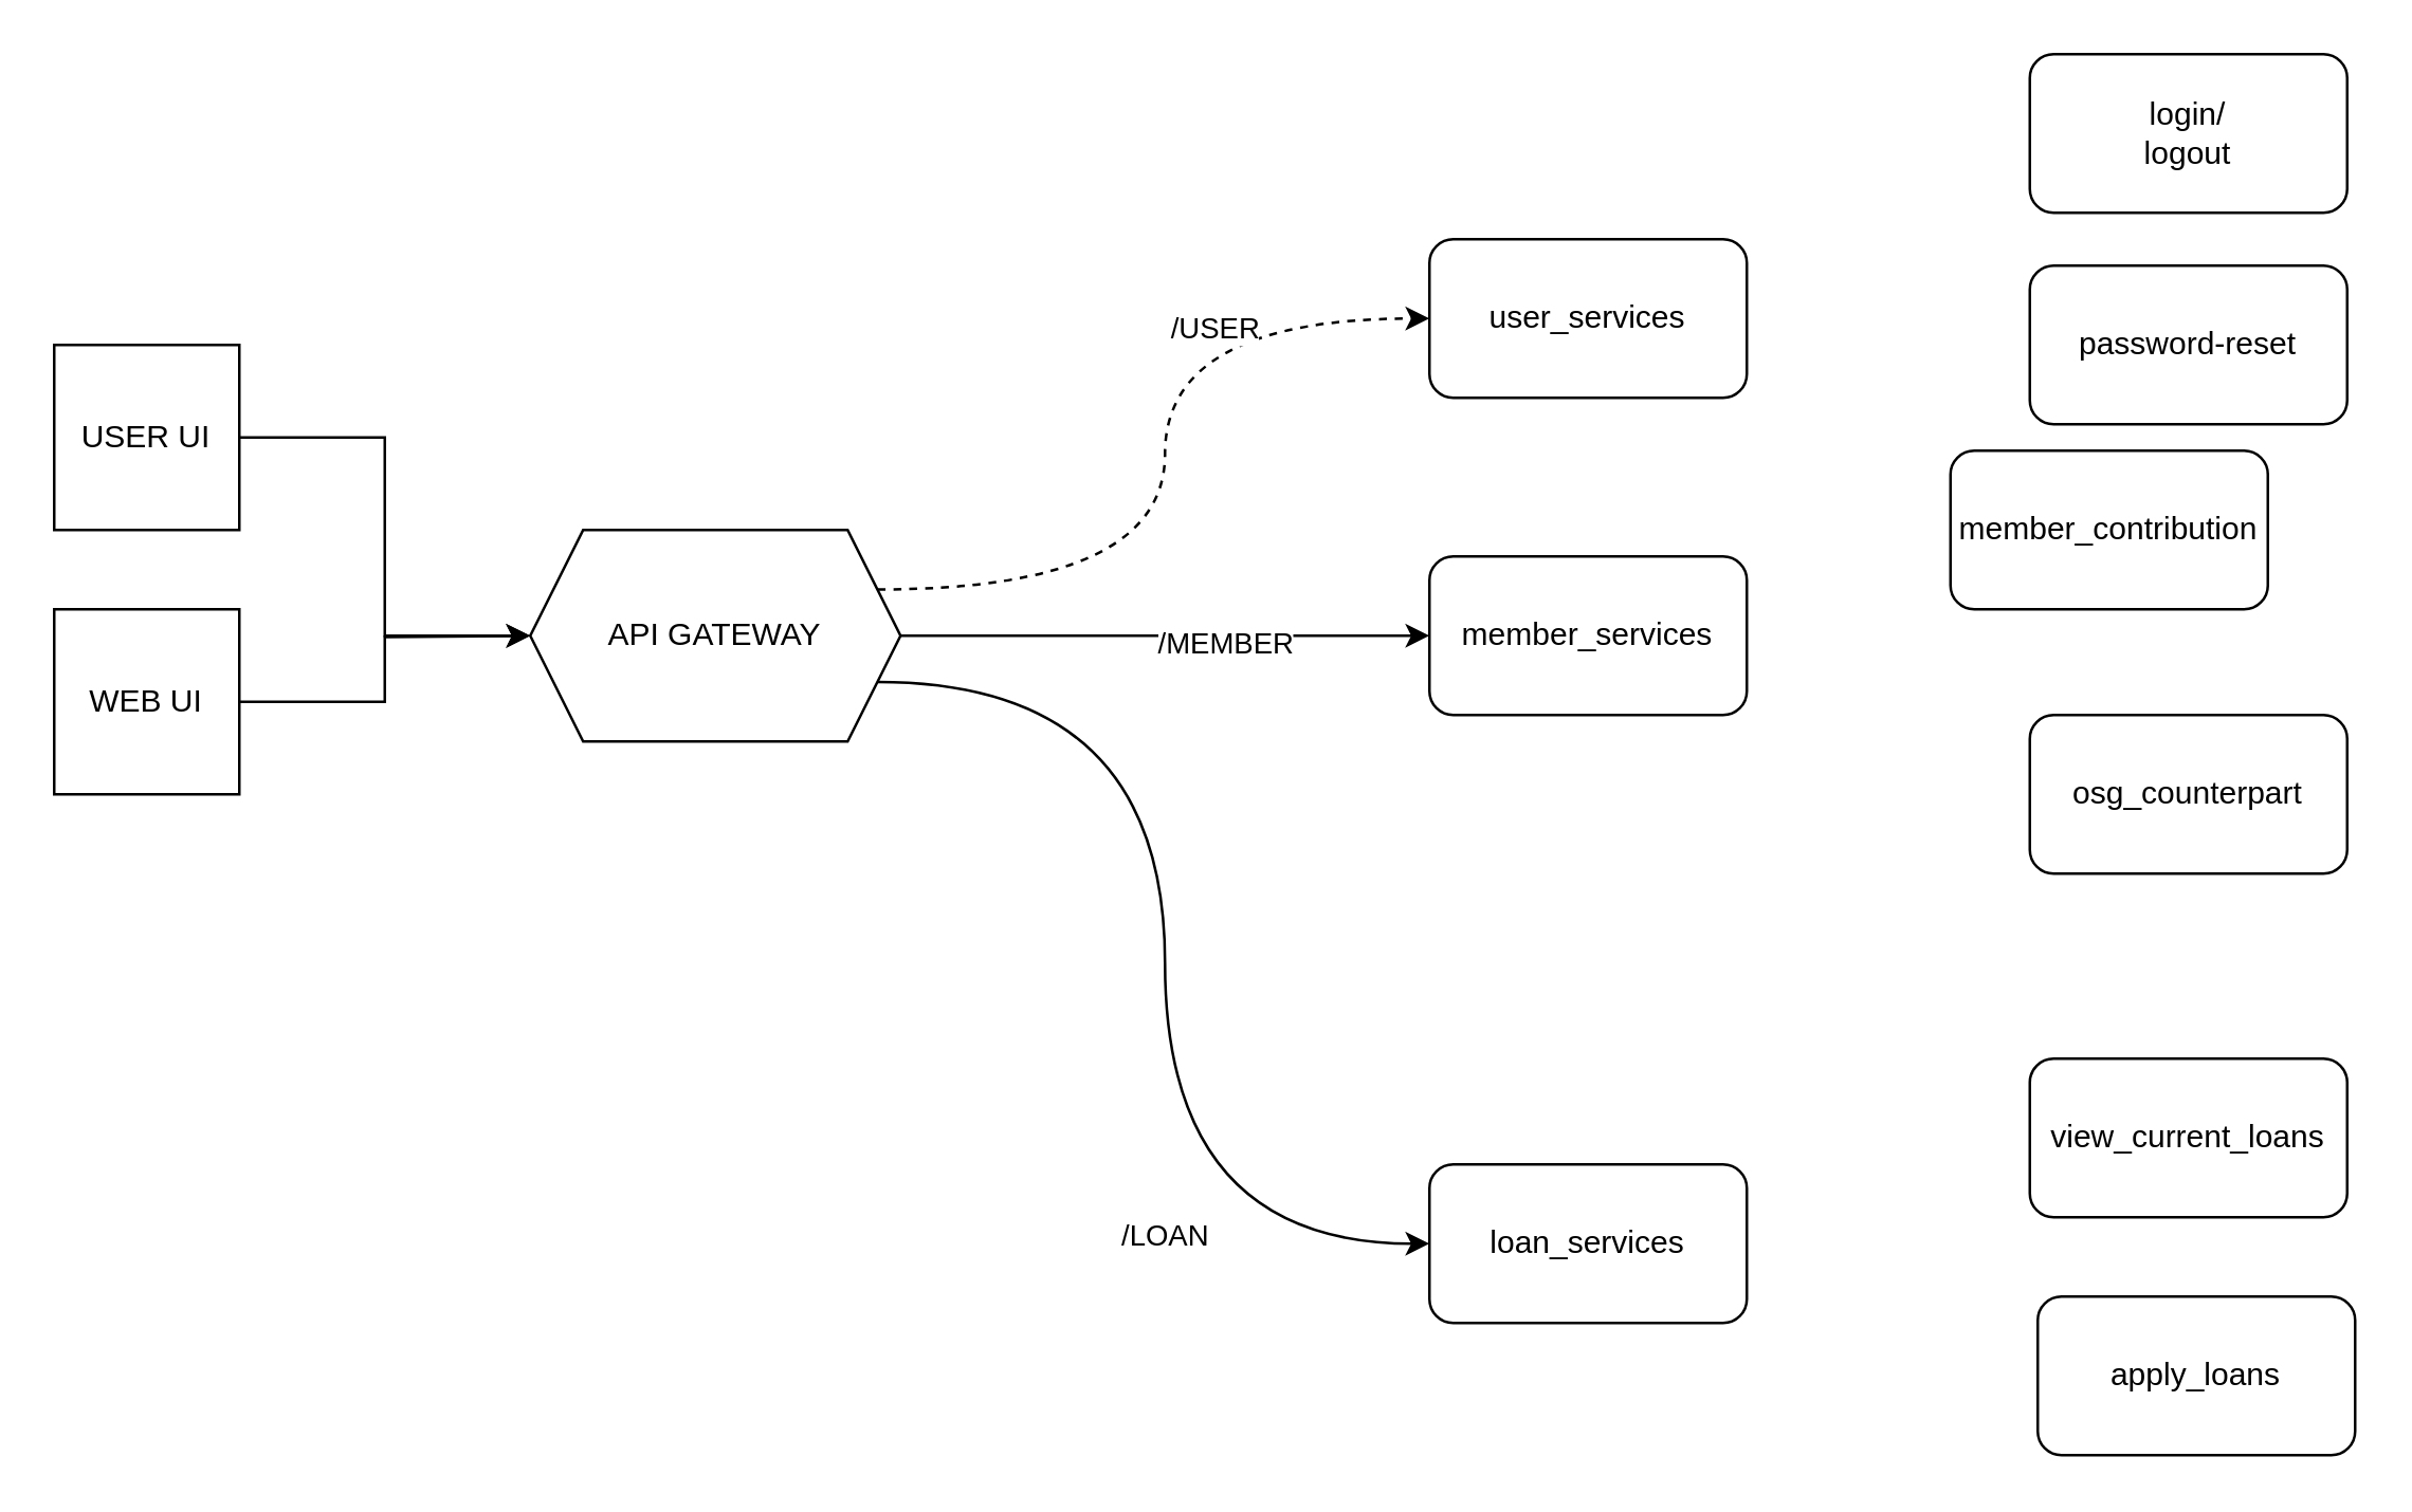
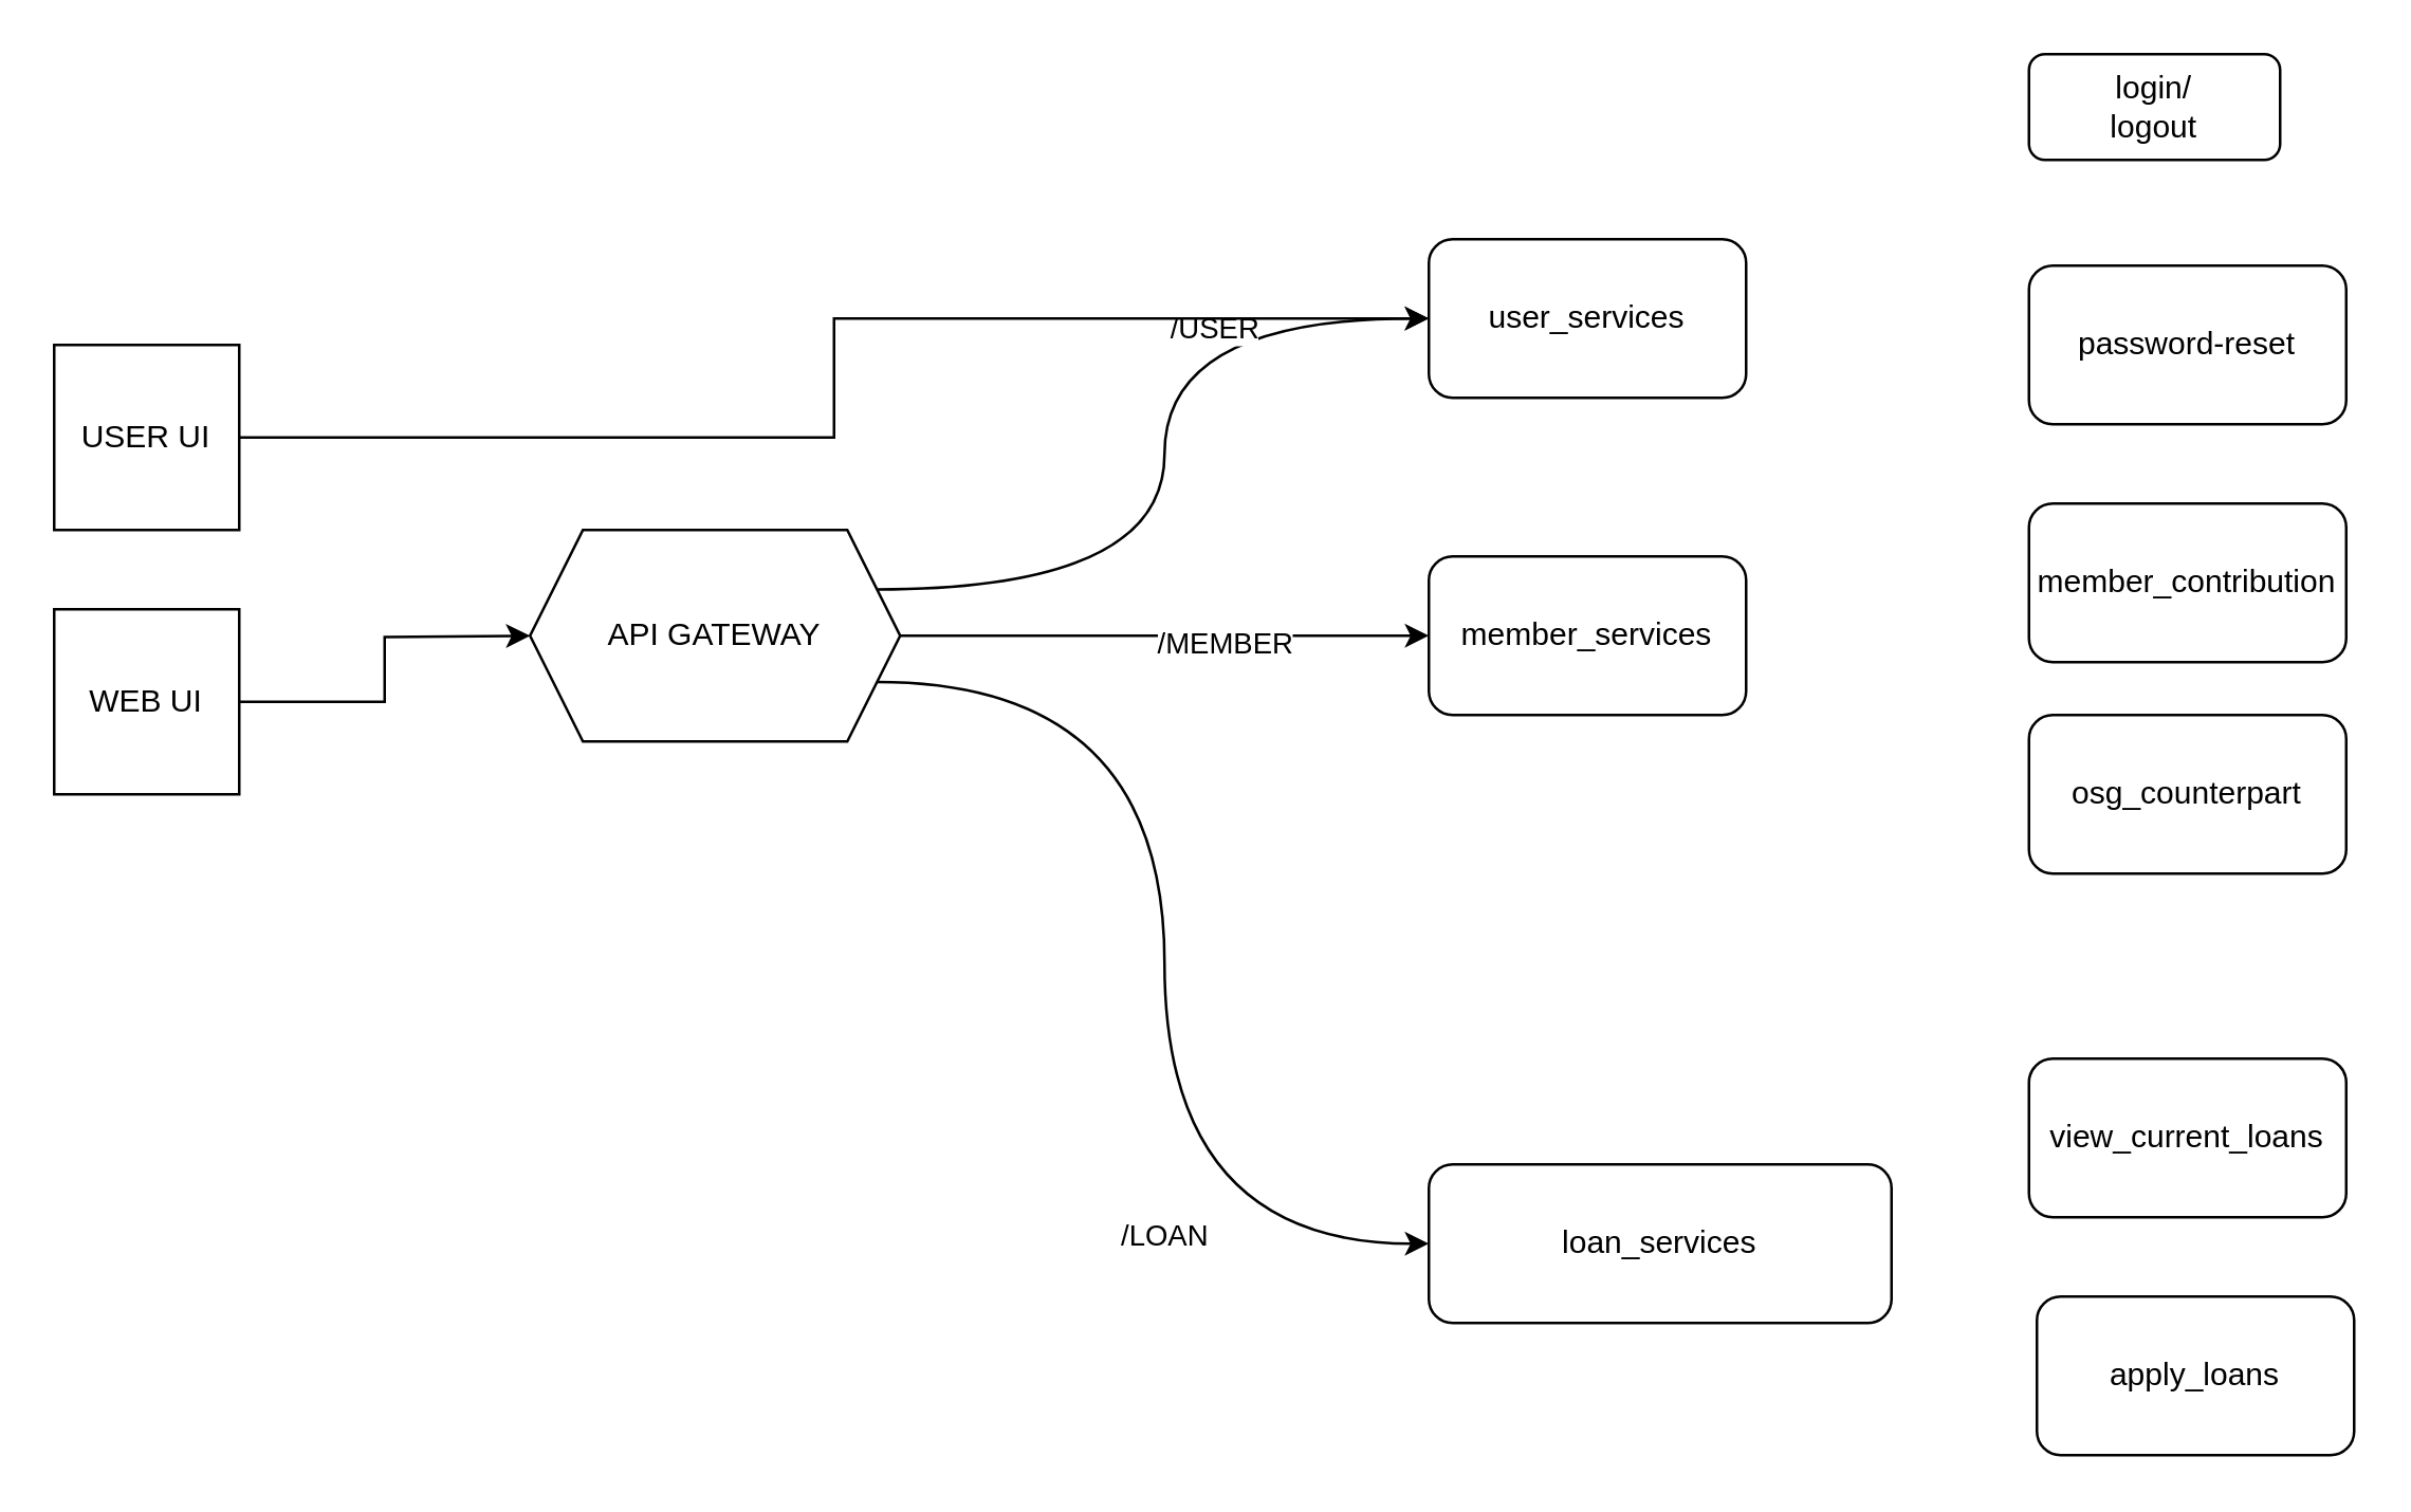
- <mxCell id="16" value="&lt;div&gt;login/&lt;/div&gt;&lt;div&gt;logout&lt;/div&gt;" style="rounded=1;whiteSpace=wrap;html=1;" vertex="1" parent="1"><mxGeometry x="767" y="20" width="120" height="60" as="geometry" /></mxCell>
+ <mxCell id="16" value="&lt;div&gt;login/&lt;/div&gt;&lt;div&gt;logout&lt;/div&gt;" style="rounded=1;whiteSpace=wrap;html=1;" vertex="1" parent="1"><mxGeometry x="767" y="20" width="95" height="40" as="geometry" /></mxCell>
- <mxCell id="17" value="member_contribution" style="rounded=1;whiteSpace=wrap;html=1;" vertex="1" parent="1"><mxGeometry x="737" y="170" width="120" height="60" as="geometry" /></mxCell>
+ <mxCell id="17" value="member_contribution" style="rounded=1;whiteSpace=wrap;html=1;" vertex="1" parent="1"><mxGeometry x="767" y="190" width="120" height="60" as="geometry" /></mxCell>
- <mxCell id="12" style="edgeStyle=orthogonalEdgeStyle;rounded=0;orthogonalLoop=1;jettySize=auto;html=1;exitX=1;exitY=0.5;exitDx=0;exitDy=0;entryX=0;entryY=0.5;entryDx=0;entryDy=0;" edge="1" parent="1" source="13" target="8"><mxGeometry relative="1" as="geometry" /></mxCell>
+ <mxCell id="12" style="edgeStyle=orthogonalEdgeStyle;rounded=0;orthogonalLoop=1;jettySize=auto;html=1;exitX=1;exitY=0.5;exitDx=0;exitDy=0;" edge="1" parent="1" source="13" target="9"><mxGeometry relative="1" as="geometry" /></mxCell>
- <mxCell id="2" style="edgeStyle=orthogonalEdgeStyle;rounded=0;orthogonalLoop=1;jettySize=auto;html=1;exitX=1;exitY=0.25;exitDx=0;exitDy=0;entryX=0;entryY=0.5;entryDx=0;entryDy=0;curved=1;dashed=1;" edge="1" parent="1" source="8" target="9"><mxGeometry relative="1" as="geometry" /></mxCell>
+ <mxCell id="2" style="edgeStyle=orthogonalEdgeStyle;rounded=0;orthogonalLoop=1;jettySize=auto;html=1;exitX=1;exitY=0.25;exitDx=0;exitDy=0;entryX=0;entryY=0.5;entryDx=0;entryDy=0;curved=1;" edge="1" parent="1" source="8" target="9"><mxGeometry relative="1" as="geometry" /></mxCell>
- <mxCell id="11" value="&lt;div&gt;loan_services&lt;/div&gt;" style="rounded=1;whiteSpace=wrap;html=1;" vertex="1" parent="1"><mxGeometry x="540" y="440" width="120" height="60" as="geometry" /></mxCell>
+ <mxCell id="11" value="&lt;div&gt;loan_services&lt;/div&gt;" style="rounded=1;whiteSpace=wrap;html=1;" vertex="1" parent="1"><mxGeometry x="540" y="440" width="175" height="60" as="geometry" /></mxCell>
